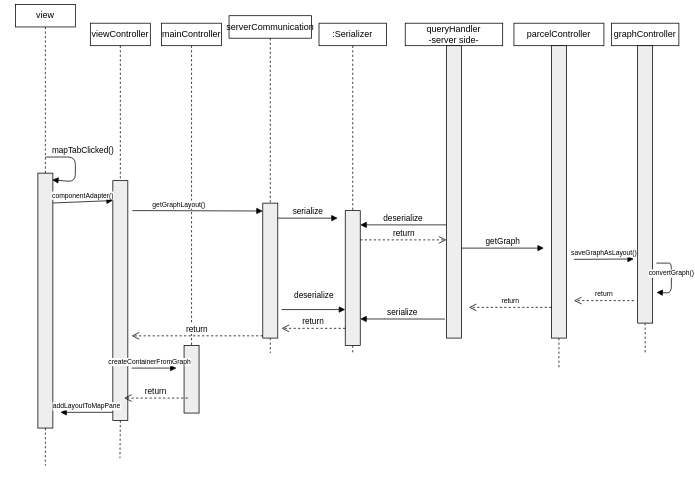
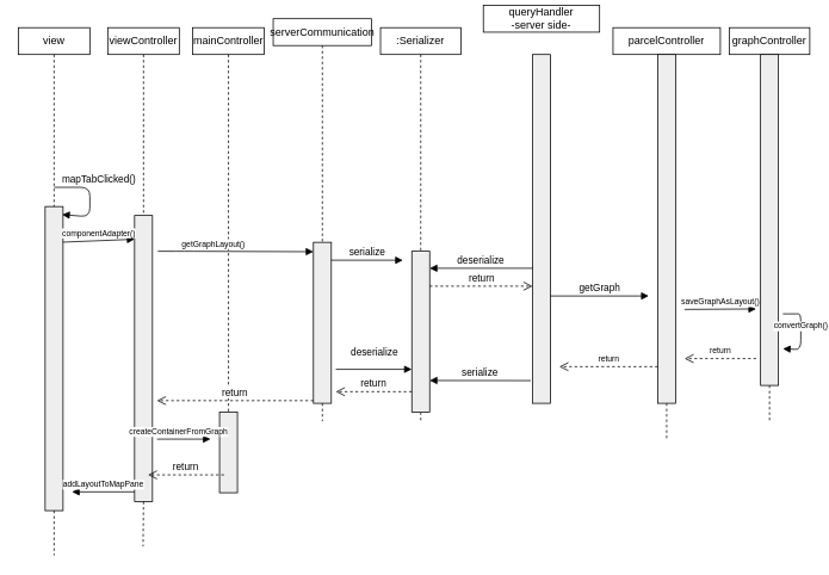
- <mxCell id="6" value="view" style="shape=rect;html=1;whiteSpace=wrap;align=center;" parent="1" vertex="1"><mxGeometry x="20" y="5" width="80" height="30" as="geometry" /></mxCell>
+ <mxCell id="6" value="view" style="shape=rect;html=1;whiteSpace=wrap;align=center;" parent="1" vertex="1"><mxGeometry x="20" y="30" width="80" height="30" as="geometry" /></mxCell>
- <mxCell id="39" value="queryHandler&lt;br&gt;-server side-" style="shape=rect;html=1;whiteSpace=wrap;align=center;" vertex="1" parent="1"><mxGeometry x="540" y="30" width="130" height="30" as="geometry" /></mxCell>
+ <mxCell id="39" value="queryHandler&lt;br&gt;-server side-" style="shape=rect;html=1;whiteSpace=wrap;align=center;" vertex="1" parent="1"><mxGeometry x="540" y="5" width="130" height="30" as="geometry" /></mxCell>
